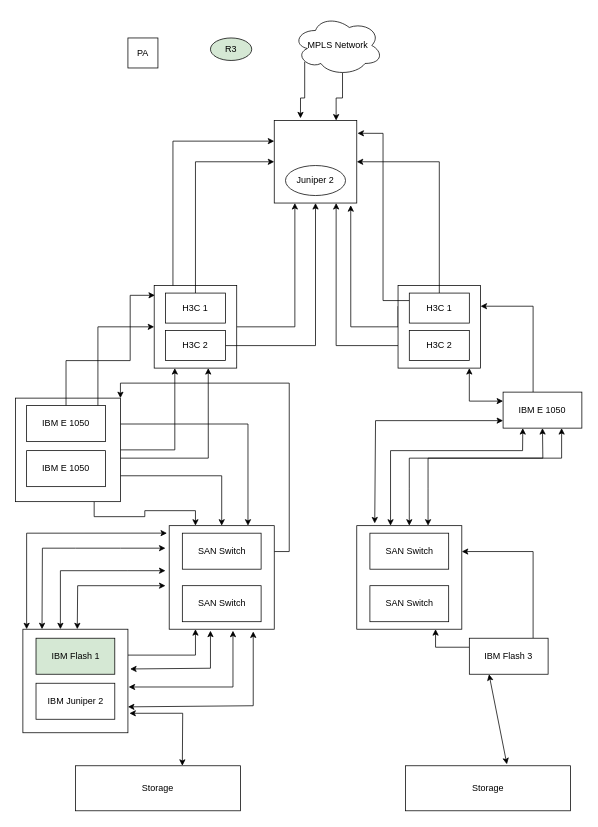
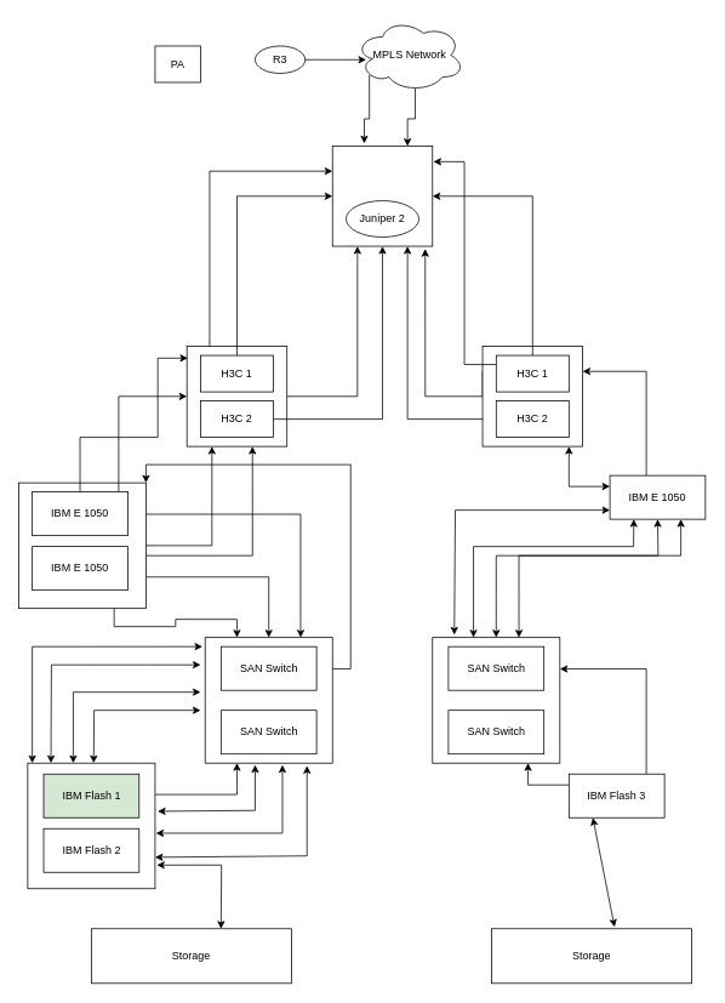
- <mxCell id="35" value="R3" style="ellipse;whiteSpace=wrap;html=1;fillColor=#d5e8d4;" vertex="1" parent="1"><mxGeometry x="280" y="50" width="55" height="30" as="geometry" /></mxCell>
+ <mxCell id="35" value="R3" style="ellipse;whiteSpace=wrap;html=1;" vertex="1" parent="1"><mxGeometry x="280" y="50" width="55" height="30" as="geometry" /></mxCell>
+ <mxCell id="34" style="edgeStyle=orthogonalEdgeStyle;rounded=0;orthogonalLoop=1;jettySize=auto;html=1;exitX=1;exitY=0.5;exitDx=0;exitDy=0;entryX=0.1;entryY=0.563;entryDx=0;entryDy=0;entryPerimeter=0;" edge="1" parent="1" source="35" target="32"><mxGeometry relative="1" as="geometry" /></mxCell>
- <mxCell id="33" value="PA" style="whiteSpace=wrap;html=1;aspect=fixed;" vertex="1" parent="1"><mxGeometry x="170" y="50" width="40" height="40" as="geometry" /></mxCell>
+ <mxCell id="33" value="PA" style="whiteSpace=wrap;html=1;aspect=fixed;" vertex="1" parent="1"><mxGeometry x="170" y="50" width="50" height="40" as="geometry" /></mxCell>
- <mxCell id="39" value="IBM Juniper 2" style="rounded=0;whiteSpace=wrap;html=1;movable=1;resizable=1;rotatable=1;deletable=1;editable=1;locked=0;connectable=1;" vertex="1" parent="1"><mxGeometry x="47.5" y="910" width="105" height="48" as="geometry" /></mxCell>
+ <mxCell id="39" value="IBM Flash 2" style="rounded=0;whiteSpace=wrap;html=1;movable=1;resizable=1;rotatable=1;deletable=1;editable=1;locked=0;connectable=1;" vertex="1" parent="1"><mxGeometry x="47.5" y="910" width="105" height="48" as="geometry" /></mxCell>
